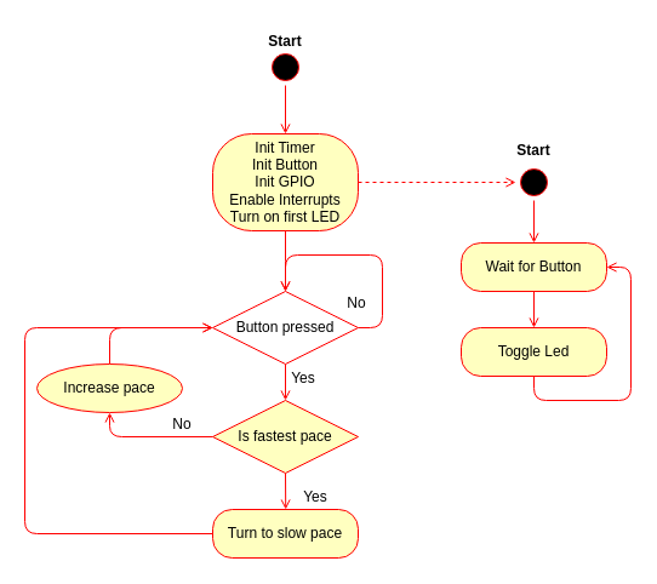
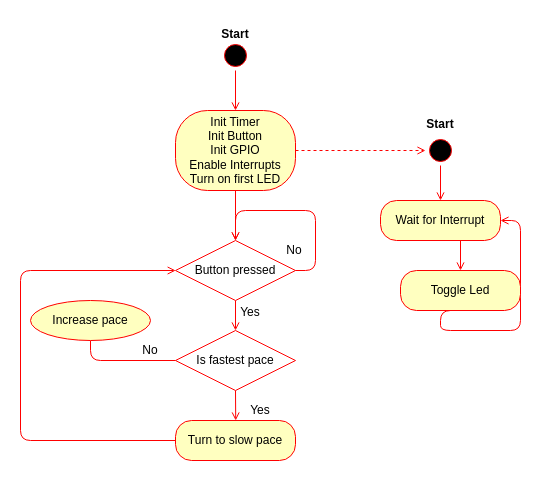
- <mxCell id="12" value="Wait for Button" style="rounded=1;whiteSpace=wrap;html=1;arcSize=40;fontColor=#000000;fillColor=#ffffc0;strokeColor=#ff0000;" vertex="1" parent="1"><mxGeometry x="380" y="200" width="120" height="40" as="geometry" /></mxCell>
+ <mxCell id="12" value="Wait for Interrupt" style="rounded=1;whiteSpace=wrap;html=1;arcSize=40;fontColor=#000000;fillColor=#ffffc0;strokeColor=#ff0000;" vertex="1" parent="1"><mxGeometry x="380" y="200" width="120" height="40" as="geometry" /></mxCell>
- <mxCell id="26" style="edgeStyle=orthogonalEdgeStyle;rounded=1;orthogonalLoop=1;jettySize=auto;html=1;exitX=0.5;exitY=0;exitDx=0;exitDy=0;entryX=0;entryY=0.5;entryDx=0;entryDy=0;endArrow=open;endFill=0;strokeColor=#FF0000;align=left;verticalAlign=top;" edge="1" parent="1" source="27" target="16"><mxGeometry relative="1" as="geometry" /></mxCell>
- <mxCell id="14" value="Toggle Led" style="rounded=1;whiteSpace=wrap;html=1;arcSize=40;fontColor=#000000;fillColor=#ffffc0;strokeColor=#ff0000;" vertex="1" parent="1"><mxGeometry x="380" y="270" width="120" height="40" as="geometry" /></mxCell>
+ <mxCell id="14" value="Toggle Led" style="rounded=1;whiteSpace=wrap;html=1;arcSize=40;fontColor=#000000;fillColor=#ffffc0;strokeColor=#ff0000;" vertex="1" parent="1"><mxGeometry x="400" y="270" width="120" height="40" as="geometry" /></mxCell>
- <mxCell id="21" style="edgeStyle=orthogonalEdgeStyle;rounded=1;orthogonalLoop=1;jettySize=auto;html=1;exitX=0;exitY=0.5;exitDx=0;exitDy=0;entryX=0.5;entryY=1;entryDx=0;entryDy=0;endArrow=open;endFill=0;strokeColor=#FF0000;align=left;verticalAlign=top;" edge="1" parent="1" source="22" target="27"><mxGeometry relative="1" as="geometry" /></mxCell>
+ <mxCell id="21" style="edgeStyle=orthogonalEdgeStyle;rounded=1;orthogonalLoop=1;jettySize=auto;html=1;exitX=0;exitY=0.5;exitDx=0;exitDy=0;entryX=0.5;entryY=1;entryDx=0;entryDy=0;endArrow=none;endFill=0;strokeColor=#FF0000;align=left;verticalAlign=top;" edge="1" parent="1" source="22" target="27"><mxGeometry relative="1" as="geometry" /></mxCell>
- <mxCell id="22" value="Is fastest pace" style="rhombus;whiteSpace=wrap;html=1;fillColor=#ffffc0;strokeColor=#ff0000;" vertex="1" parent="1"><mxGeometry x="175" y="330" width="120" height="60" as="geometry" /></mxCell>
+ <mxCell id="22" value="Is fastest pace" style="rhombus;whiteSpace=wrap;html=1;fillColor=#ffffff;strokeColor=#ff0000;" vertex="1" parent="1"><mxGeometry x="175" y="330" width="120" height="60" as="geometry" /></mxCell>
